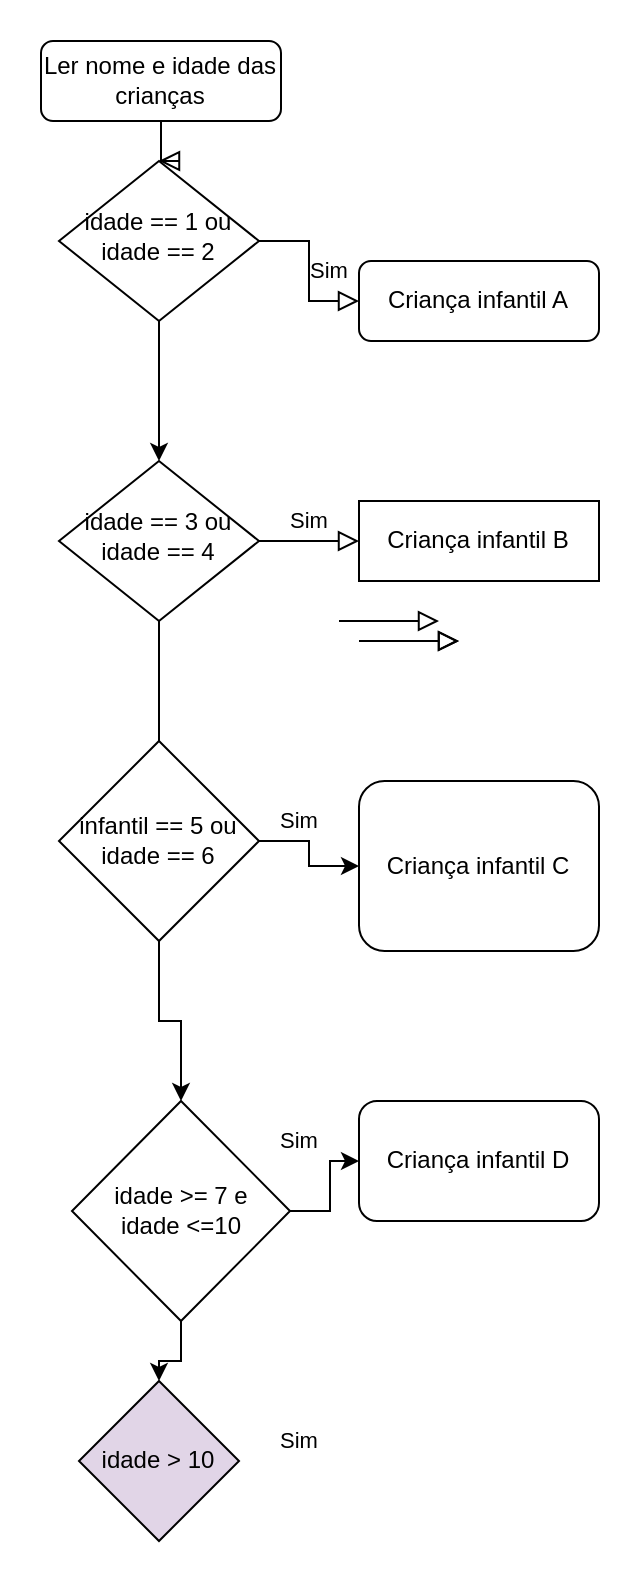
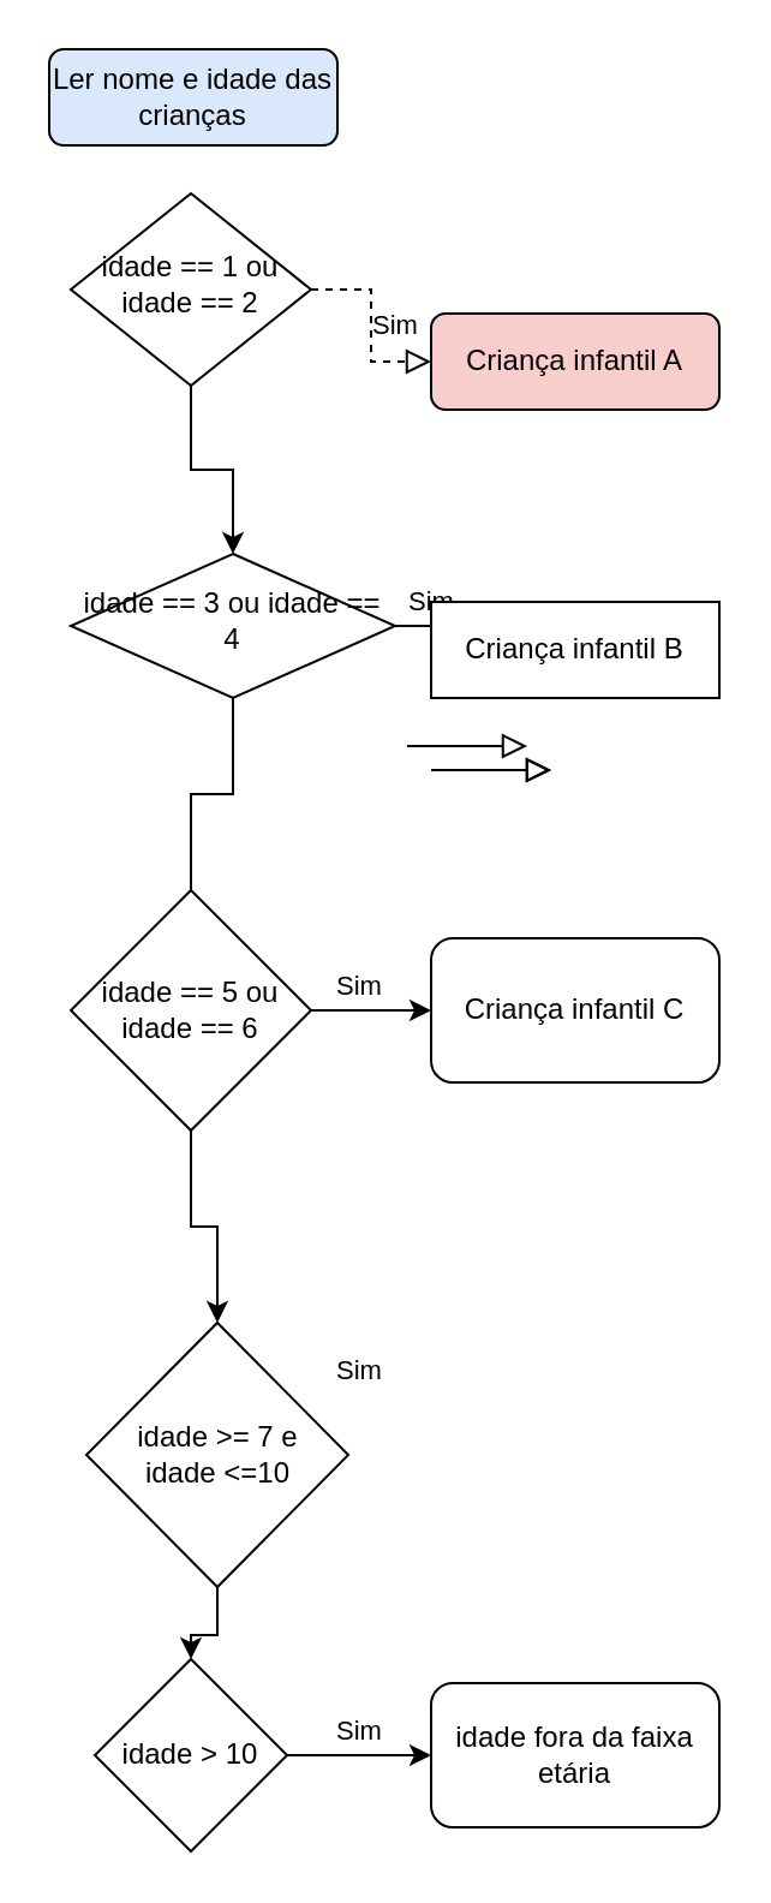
- <mxCell id="3" value="Ler nome e idade das crianças" style="rounded=1;whiteSpace=wrap;html=1;fontSize=12;glass=0;strokeWidth=1;shadow=0;" parent="1" vertex="1"><mxGeometry x="20" y="20" width="120" height="40" as="geometry" /></mxCell>
+ <mxCell id="3" value="Ler nome e idade das crianças" style="rounded=1;whiteSpace=wrap;html=1;fontSize=12;glass=0;strokeWidth=1;shadow=0;fillColor=#dae8fc;" parent="1" vertex="1"><mxGeometry x="20" y="20" width="120" height="40" as="geometry" /></mxCell>
- <mxCell id="2" value="" style="rounded=0;html=1;jettySize=auto;orthogonalLoop=1;fontSize=11;endArrow=block;endFill=0;endSize=8;strokeWidth=1;shadow=0;labelBackgroundColor=none;edgeStyle=orthogonalEdgeStyle;" parent="1" source="3" target="6" edge="1"><mxGeometry relative="1" as="geometry" /></mxCell>
- <mxCell id="4" value="Sim" style="edgeStyle=orthogonalEdgeStyle;rounded=0;html=1;jettySize=auto;orthogonalLoop=1;fontSize=11;endArrow=block;endFill=0;endSize=8;strokeWidth=1;shadow=0;labelBackgroundColor=none;" parent="1" source="6" target="7" edge="1"><mxGeometry y="10" relative="1" as="geometry"><mxPoint as="offset" /></mxGeometry></mxCell>
+ <mxCell id="4" value="Sim" style="edgeStyle=orthogonalEdgeStyle;rounded=0;html=1;jettySize=auto;orthogonalLoop=1;fontSize=11;endArrow=block;endFill=0;endSize=8;strokeWidth=1;shadow=0;labelBackgroundColor=none;dashed=1;" parent="1" source="6" target="7" edge="1"><mxGeometry y="10" relative="1" as="geometry"><mxPoint as="offset" /></mxGeometry></mxCell>
- <mxCell id="7" value="Criança infantil A" style="rounded=1;whiteSpace=wrap;html=1;fontSize=12;glass=0;strokeWidth=1;shadow=0;" parent="1" vertex="1"><mxGeometry x="179" y="130" width="120" height="40" as="geometry" /></mxCell>
+ <mxCell id="7" value="Criança infantil A" style="rounded=1;whiteSpace=wrap;html=1;fontSize=12;glass=0;strokeWidth=1;shadow=0;fillColor=#f8cecc;" parent="1" vertex="1"><mxGeometry x="179" y="130" width="120" height="40" as="geometry" /></mxCell>
- <mxCell id="10" value="idade == 3 ou idade == 4" style="rhombus;whiteSpace=wrap;html=1;shadow=0;fontFamily=Helvetica;fontSize=12;align=center;strokeWidth=1;spacing=6;spacingTop=-4;" parent="1" vertex="1"><mxGeometry x="29" y="230" width="100" height="80" as="geometry" /></mxCell>
+ <mxCell id="10" value="idade == 3 ou idade == 4" style="rhombus;whiteSpace=wrap;html=1;shadow=0;fontFamily=Helvetica;fontSize=12;align=center;strokeWidth=1;spacing=6;spacingTop=-4;" parent="1" vertex="1"><mxGeometry x="29" y="230" width="135" height="60" as="geometry" /></mxCell>
- <mxCell id="17" value="infantil == 5 ou idade == 6" style="rhombus;whiteSpace=wrap;html=1;" vertex="1" parent="1"><mxGeometry x="29" y="370" width="100" height="100" as="geometry" /></mxCell>
+ <mxCell id="17" value="idade == 5 ou idade == 6" style="rhombus;whiteSpace=wrap;html=1;" vertex="1" parent="1"><mxGeometry x="29" y="370" width="100" height="100" as="geometry" /></mxCell>
- <mxCell id="18" value="Criança infantil C" style="rounded=1;whiteSpace=wrap;html=1;" vertex="1" parent="1"><mxGeometry x="179" y="390" width="120" height="85" as="geometry" /></mxCell>
+ <mxCell id="18" value="Criança infantil C" style="rounded=1;whiteSpace=wrap;html=1;" vertex="1" parent="1"><mxGeometry x="179" y="390" width="120" height="60" as="geometry" /></mxCell>
- <mxCell id="19" value="Criança infantil D" style="rounded=1;whiteSpace=wrap;html=1;" vertex="1" parent="1"><mxGeometry x="179" y="550" width="120" height="60" as="geometry" /></mxCell>
- <mxCell id="12" value="" style="edgeStyle=orthogonalEdgeStyle;rounded=0;orthogonalLoop=1;jettySize=auto;html=1;" edge="1" parent="1" source="14" target="19"><mxGeometry relative="1" as="geometry" /></mxCell>
- <mxCell id="23" value="idade &amp;gt; 10" style="rhombus;whiteSpace=wrap;html=1;fillColor=#e1d5e7;" vertex="1" parent="1"><mxGeometry x="39" y="690" width="80" height="80" as="geometry" /></mxCell>
+ <mxCell id="23" value="idade &amp;gt; 10" style="rhombus;whiteSpace=wrap;html=1;" vertex="1" parent="1"><mxGeometry x="39" y="690" width="80" height="80" as="geometry" /></mxCell>
+ <mxCell id="22" value="" style="edgeStyle=orthogonalEdgeStyle;rounded=0;orthogonalLoop=1;jettySize=auto;html=1;" edge="1" parent="1" source="23" target="24"><mxGeometry relative="1" as="geometry" /></mxCell>
+ <mxCell id="24" value="idade fora da faixa etária" style="rounded=1;whiteSpace=wrap;html=1;" vertex="1" parent="1"><mxGeometry x="179" y="700" width="120" height="60" as="geometry" /></mxCell>
